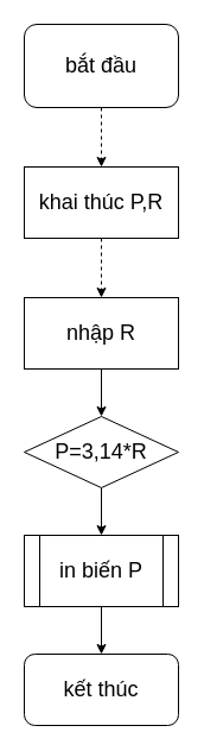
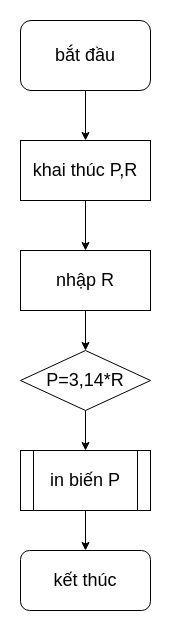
- <mxCell id="2" value="" style="edgeStyle=none;html=1;fontSize=18;dashed=1;" edge="1" parent="1" source="3" target="5"><mxGeometry relative="1" as="geometry" /></mxCell>
+ <mxCell id="2" value="" style="edgeStyle=none;html=1;fontSize=18;" edge="1" parent="1" source="3" target="5"><mxGeometry relative="1" as="geometry" /></mxCell>
- <mxCell id="4" value="" style="edgeStyle=none;html=1;fontSize=18;dashed=1;" edge="1" parent="1" source="5" target="7"><mxGeometry relative="1" as="geometry" /></mxCell>
+ <mxCell id="4" value="" style="edgeStyle=none;html=1;fontSize=18;" edge="1" parent="1" source="5" target="7"><mxGeometry relative="1" as="geometry" /></mxCell>
